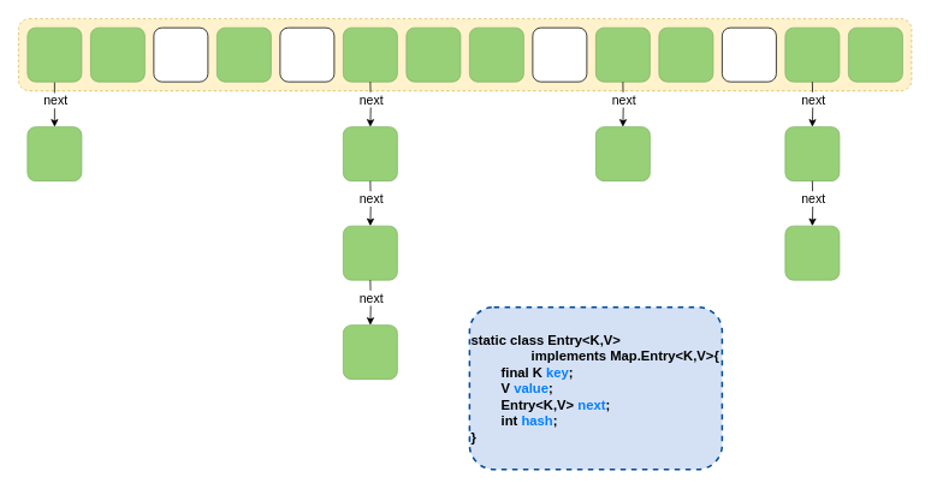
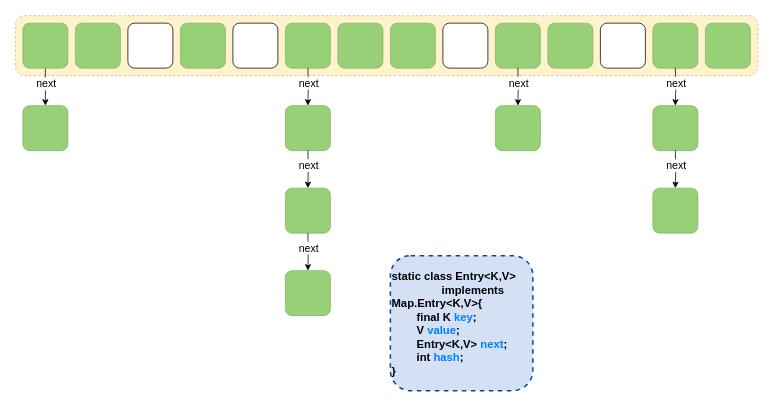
- <mxCell id="38" value="static class Entry&amp;lt;K,V&amp;gt; &lt;br style=&quot;font-size: 15px&quot;&gt;&lt;span style=&quot;white-space: pre ; font-size: 15px&quot;&gt;&lt;span style=&quot;white-space: pre&quot;&gt;&#09;&lt;/span&gt;&#09;&lt;/span&gt;implements Map.Entry&amp;lt;K,V&amp;gt;{&lt;br&gt;&lt;span style=&quot;white-space: pre&quot;&gt;&lt;span style=&quot;white-space: pre&quot;&gt;&#09;&lt;/span&gt;&lt;/span&gt;final K &lt;font color=&quot;#007fff&quot;&gt;key&lt;/font&gt;;&lt;br&gt;&lt;span style=&quot;white-space: pre&quot;&gt;&#09;&lt;/span&gt;V &lt;font color=&quot;#007fff&quot;&gt;value&lt;/font&gt;;&lt;br&gt;&lt;span style=&quot;white-space: pre&quot;&gt;&#09;&lt;/span&gt;Entry&amp;lt;K,V&amp;gt; &lt;font color=&quot;#007fff&quot;&gt;next&lt;/font&gt;;&lt;br&gt;&lt;span style=&quot;white-space: pre&quot;&gt;&#09;&lt;/span&gt;int &lt;font color=&quot;#007fff&quot;&gt;hash&lt;/font&gt;;&lt;br style=&quot;font-size: 15px&quot;&gt;}" style="rounded=1;whiteSpace=wrap;html=1;fontSize=15;fillColor=#D4E1F5;strokeColor=#004C99;dashed=1;align=left;fontStyle=1;strokeWidth=2;" vertex="1" parent="1"><mxGeometry x="520" y="340" width="280" height="180" as="geometry" /></mxCell>
+ <mxCell id="38" value="static class Entry&amp;lt;K,V&amp;gt; &lt;br style=&quot;font-size: 15px&quot;&gt;&lt;span style=&quot;white-space: pre ; font-size: 15px&quot;&gt;&lt;span style=&quot;white-space: pre&quot;&gt;&#09;&lt;/span&gt;&#09;&lt;/span&gt;implements Map.Entry&amp;lt;K,V&amp;gt;{&lt;br&gt;&lt;span style=&quot;white-space: pre&quot;&gt;&lt;span style=&quot;white-space: pre&quot;&gt;&#09;&lt;/span&gt;&lt;/span&gt;final K &lt;font color=&quot;#007fff&quot;&gt;key&lt;/font&gt;;&lt;br&gt;&lt;span style=&quot;white-space: pre&quot;&gt;&#09;&lt;/span&gt;V &lt;font color=&quot;#007fff&quot;&gt;value&lt;/font&gt;;&lt;br&gt;&lt;span style=&quot;white-space: pre&quot;&gt;&#09;&lt;/span&gt;Entry&amp;lt;K,V&amp;gt; &lt;font color=&quot;#007fff&quot;&gt;next&lt;/font&gt;;&lt;br&gt;&lt;span style=&quot;white-space: pre&quot;&gt;&#09;&lt;/span&gt;int &lt;font color=&quot;#007fff&quot;&gt;hash&lt;/font&gt;;&lt;br style=&quot;font-size: 15px&quot;&gt;}" style="rounded=1;whiteSpace=wrap;html=1;fontSize=15;fillColor=#D4E1F5;strokeColor=#004C99;dashed=1;align=left;fontStyle=1;strokeWidth=2;" vertex="1" parent="1"><mxGeometry x="520" y="340" width="190" height="180" as="geometry" /></mxCell>
